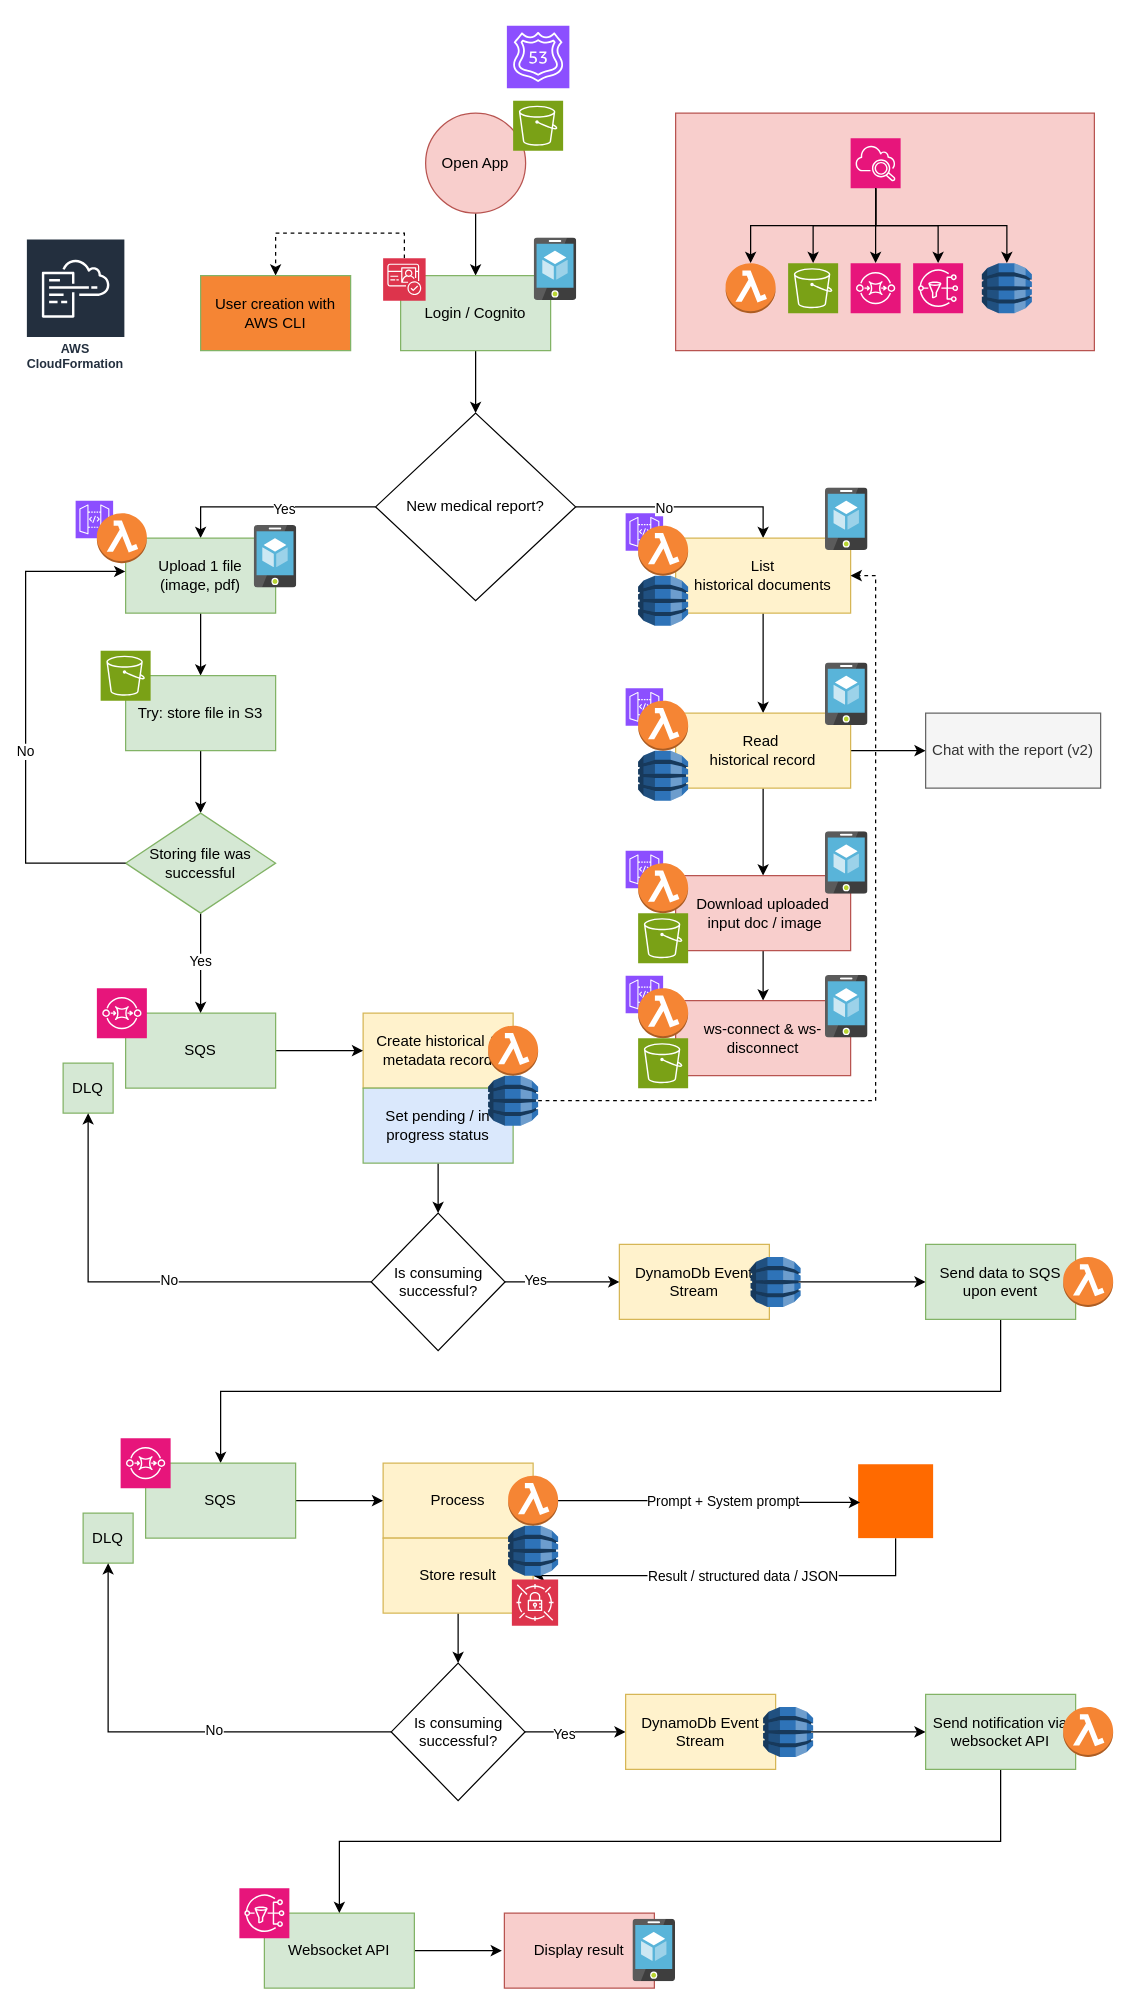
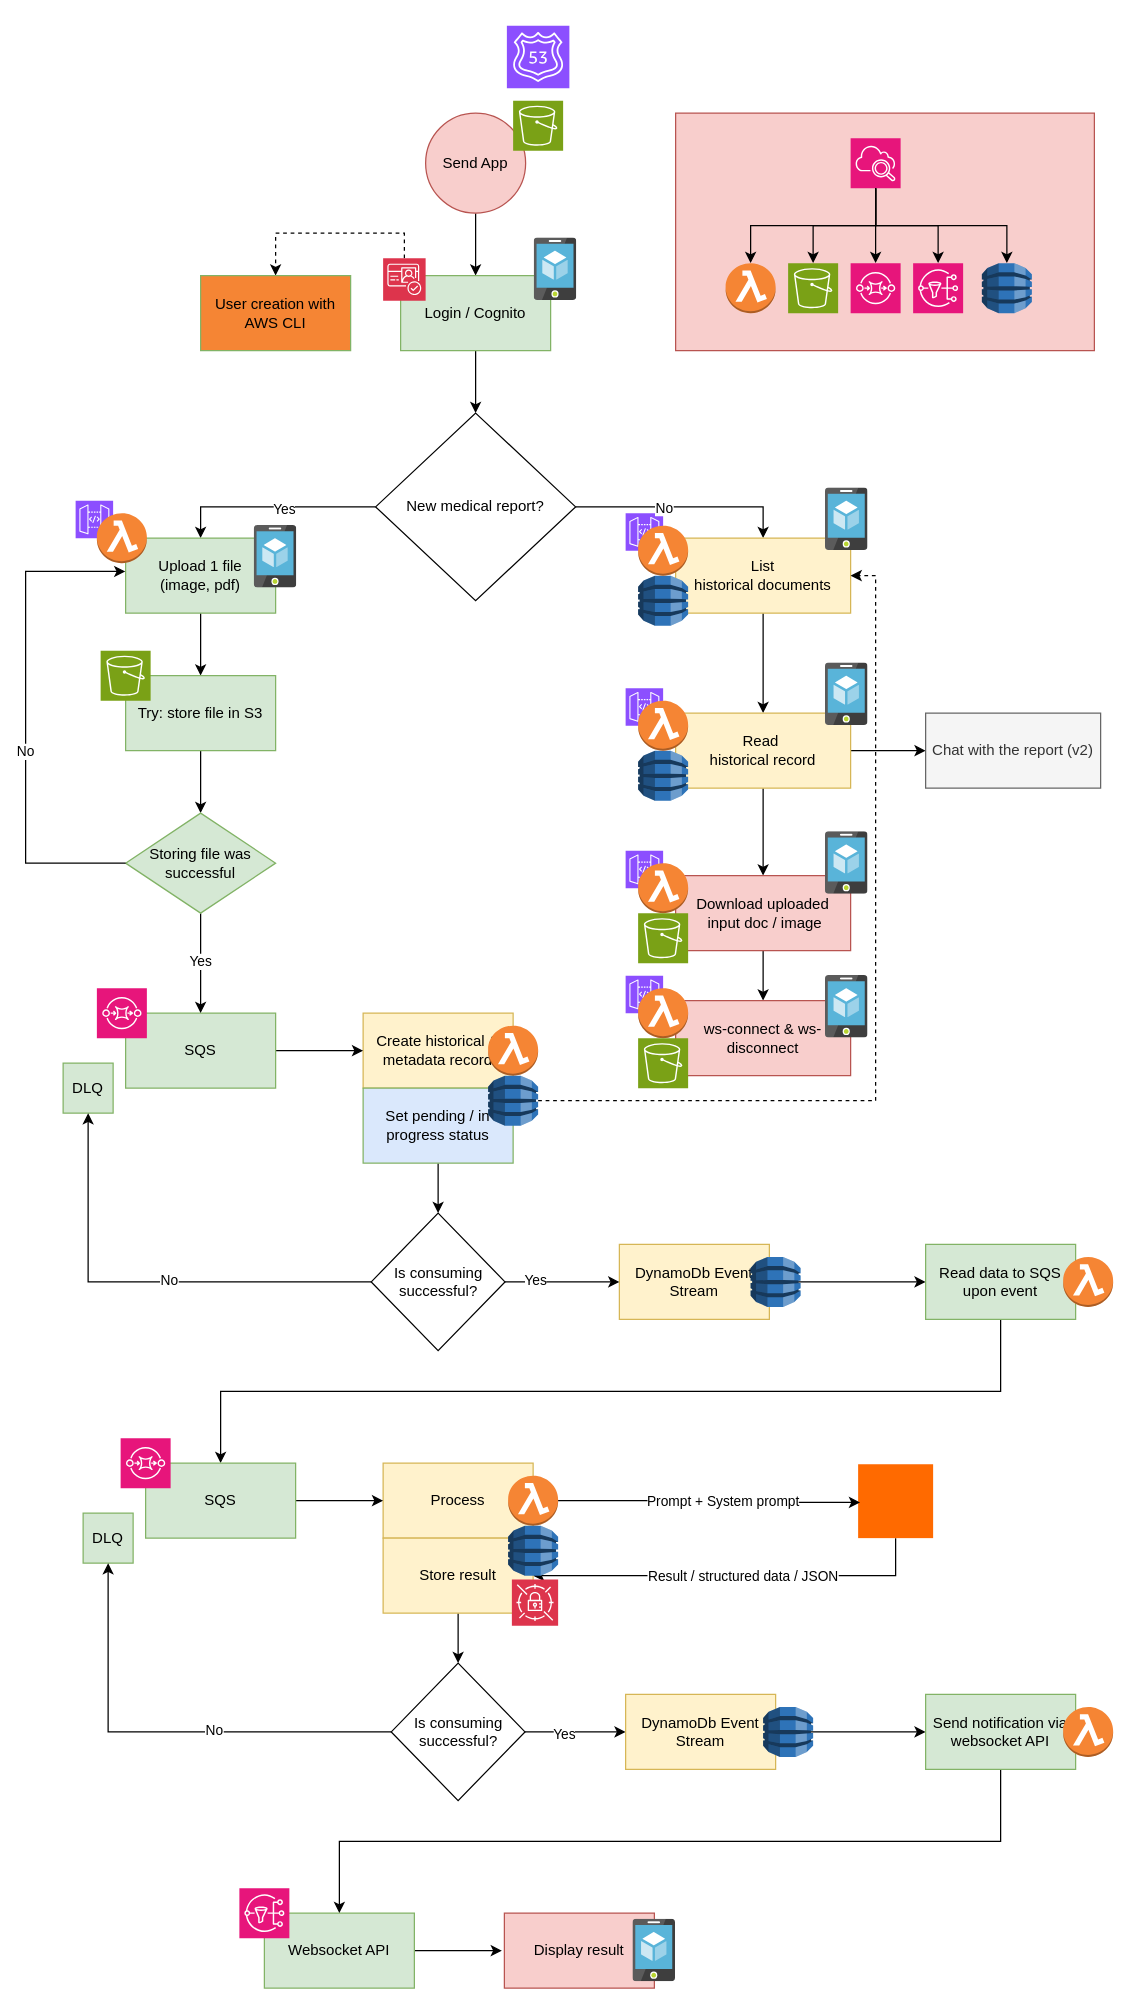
- <mxCell id="12" value="Open App" style="ellipse;whiteSpace=wrap;html=1;aspect=fixed;fillColor=#f8cecc;strokeColor=#b85450;" parent="1" vertex="1"><mxGeometry x="340" y="90" width="80" height="80" as="geometry" /></mxCell>
+ <mxCell id="12" value="Send App" style="ellipse;whiteSpace=wrap;html=1;aspect=fixed;fillColor=#f8cecc;strokeColor=#b85450;" parent="1" vertex="1"><mxGeometry x="340" y="90" width="80" height="80" as="geometry" /></mxCell>
- <mxCell id="90" value="AWS CloudFormation" style="sketch=0;outlineConnect=0;fontColor=#232F3E;gradientColor=none;strokeColor=#ffffff;fillColor=#232F3E;dashed=0;verticalLabelPosition=middle;verticalAlign=bottom;align=center;html=1;whiteSpace=wrap;fontSize=10;fontStyle=1;spacing=3;shape=mxgraph.aws4.productIcon;prIcon=mxgraph.aws4.cloudformation;" parent="1" vertex="1"><mxGeometry x="20" y="190" width="80" height="110" as="geometry" /></mxCell>
- <mxCell id="113" value="Send data to SQS upon event" style="rounded=0;whiteSpace=wrap;html=1;fillColor=#d5e8d4;strokeColor=#82b366;" vertex="1" parent="1"><mxGeometry x="740" y="995" width="120" height="60" as="geometry" /></mxCell>
+ <mxCell id="113" value="Read data to SQS upon event" style="rounded=0;whiteSpace=wrap;html=1;fillColor=#d5e8d4;strokeColor=#82b366;" vertex="1" parent="1"><mxGeometry x="740" y="995" width="120" height="60" as="geometry" /></mxCell>
